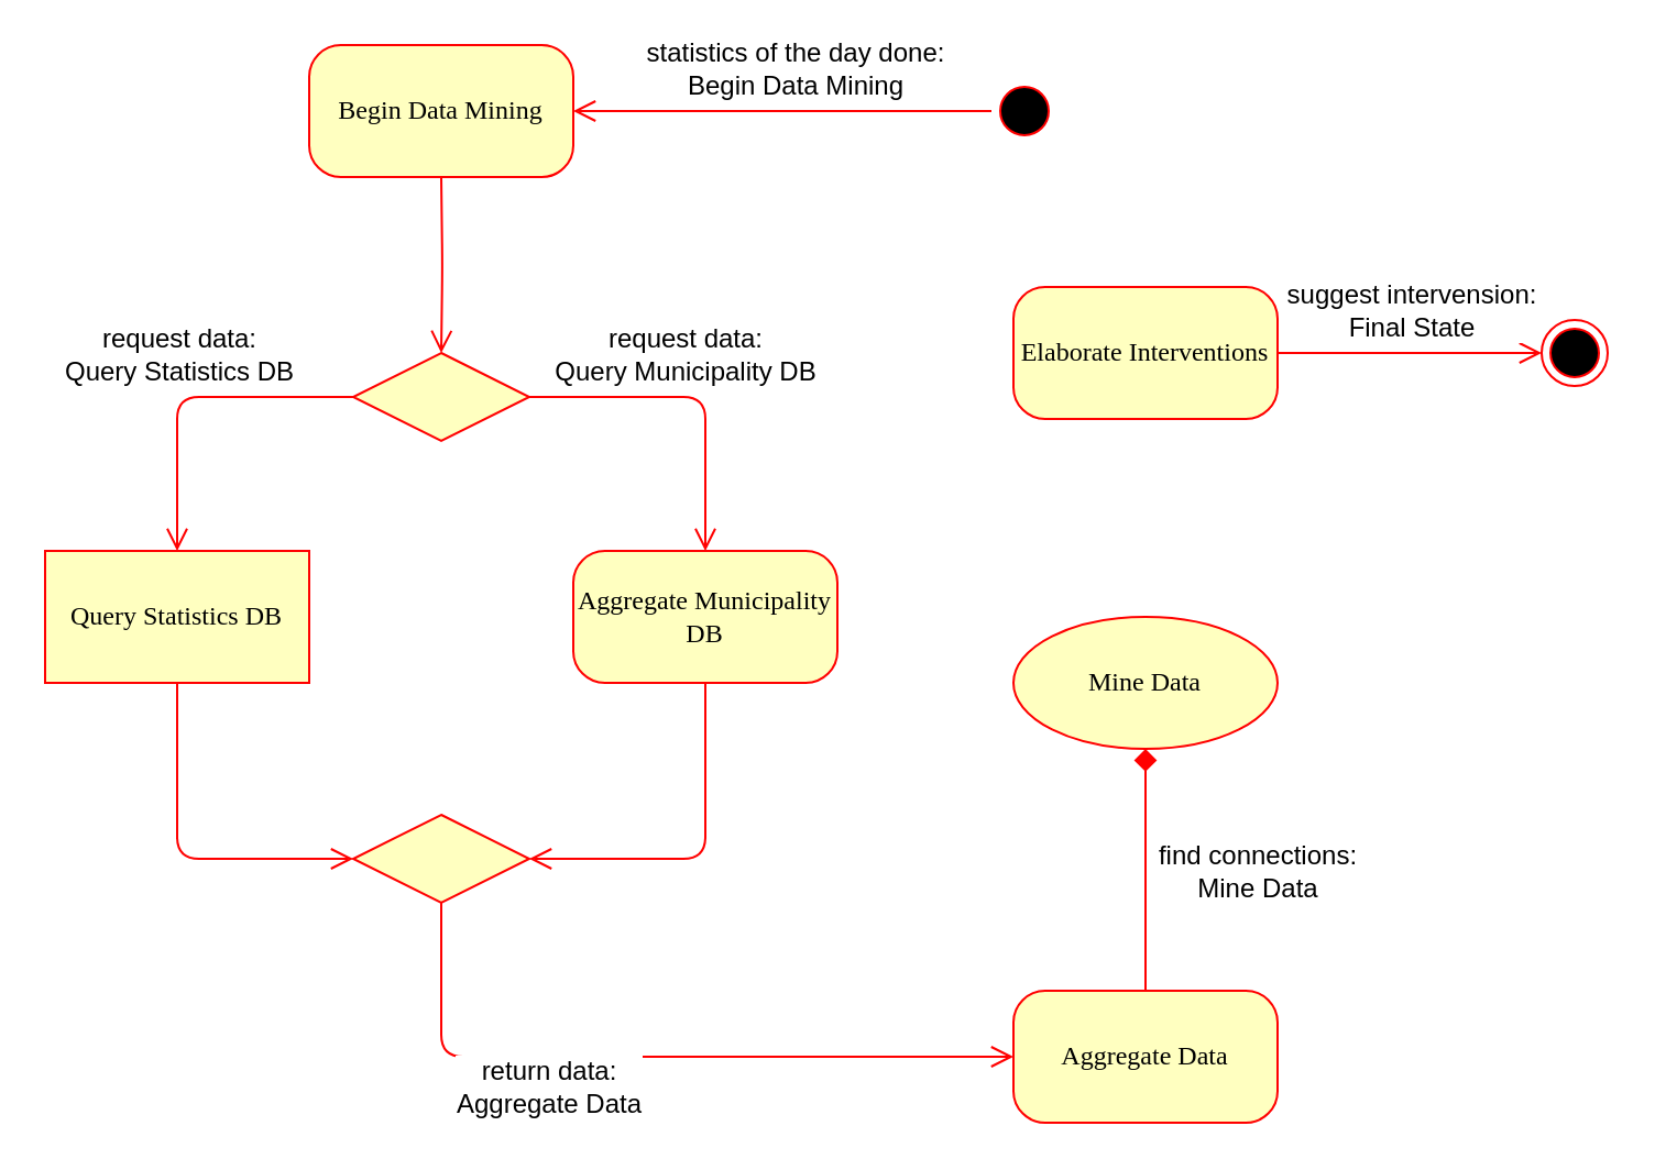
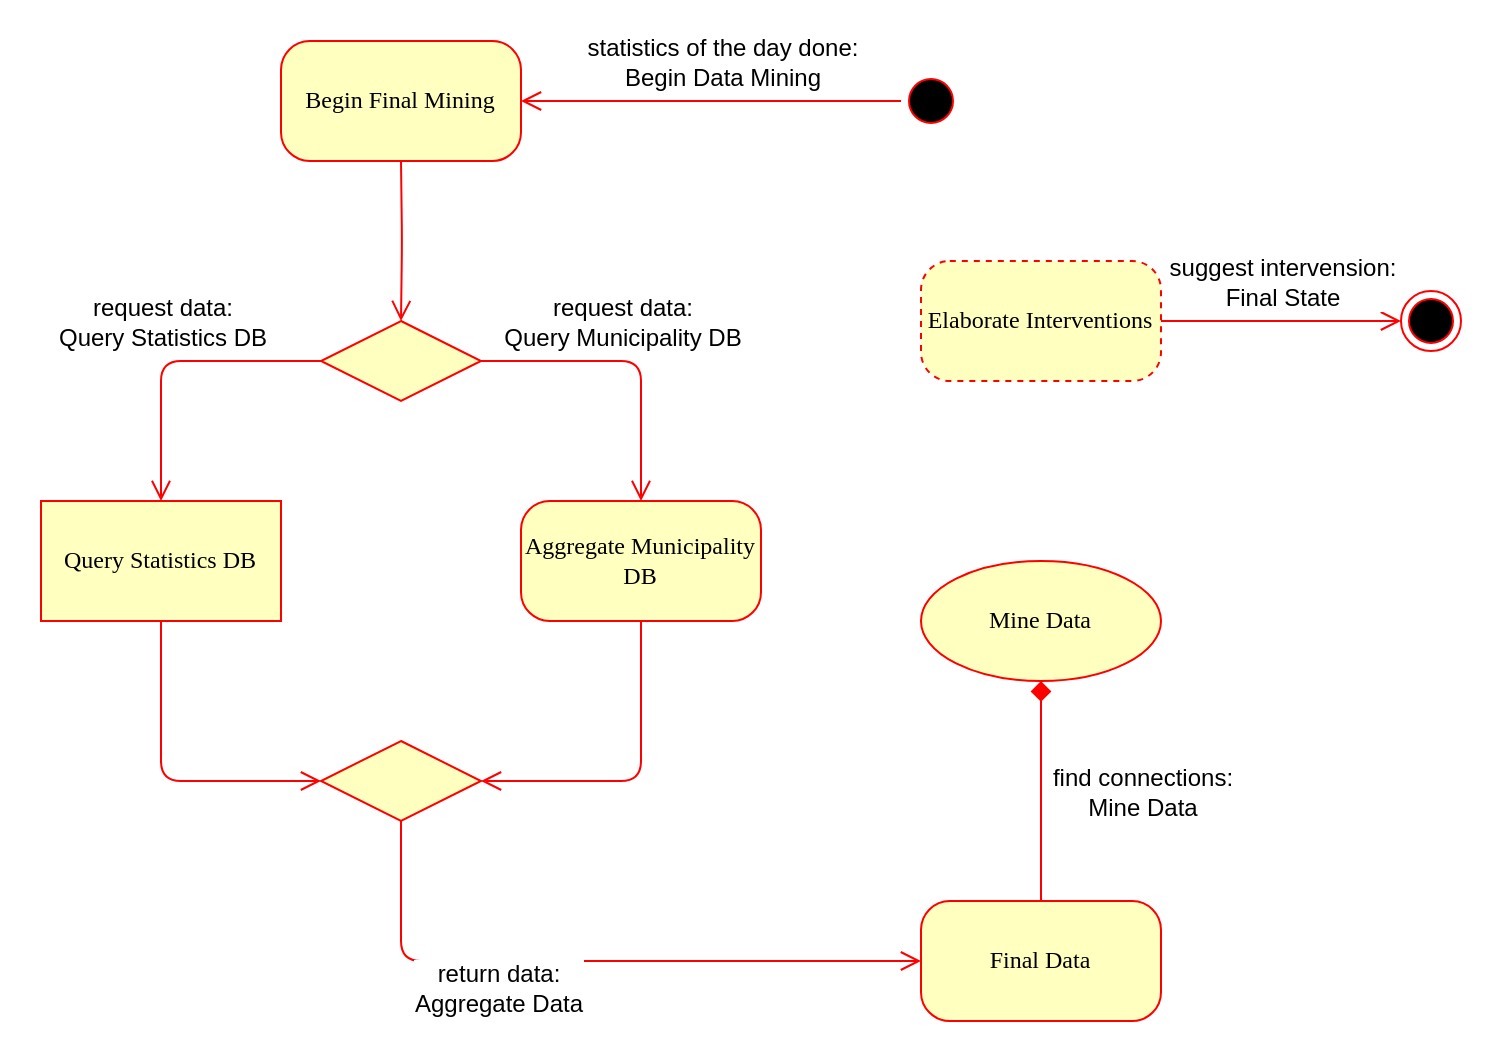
- <mxCell id="4" value="Begin Data Mining" style="rounded=1;whiteSpace=wrap;html=1;arcSize=24;fillColor=#ffffc0;strokeColor=#ff0000;shadow=0;comic=0;labelBackgroundColor=none;fontFamily=Verdana;fontSize=12;fontColor=#000000;align=center;" parent="1" vertex="1"><mxGeometry x="140" y="20" width="120" height="60" as="geometry" /></mxCell>
+ <mxCell id="4" value="Begin Final Mining" style="rounded=1;whiteSpace=wrap;html=1;arcSize=24;fillColor=#ffffc0;strokeColor=#ff0000;shadow=0;comic=0;labelBackgroundColor=none;fontFamily=Verdana;fontSize=12;fontColor=#000000;align=center;" parent="1" vertex="1"><mxGeometry x="140" y="20" width="120" height="60" as="geometry" /></mxCell>
- <mxCell id="24" value="Elaborate Interventions" style="rounded=1;whiteSpace=wrap;html=1;arcSize=24;fillColor=#ffffc0;strokeColor=#ff0000;shadow=0;comic=0;labelBackgroundColor=none;fontFamily=Verdana;fontSize=12;fontColor=#000000;align=center;" vertex="1" parent="1"><mxGeometry x="460" y="130" width="120" height="60" as="geometry" /></mxCell>
+ <mxCell id="24" value="Elaborate Interventions" style="rounded=1;whiteSpace=wrap;html=1;arcSize=24;fillColor=#ffffc0;strokeColor=#ff0000;shadow=0;comic=0;labelBackgroundColor=none;fontFamily=Verdana;fontSize=12;fontColor=#000000;align=center;dashed=1;" vertex="1" parent="1"><mxGeometry x="460" y="130" width="120" height="60" as="geometry" /></mxCell>
- <mxCell id="6" value="Aggregate Data" style="rounded=1;whiteSpace=wrap;html=1;arcSize=24;fillColor=#ffffc0;strokeColor=#ff0000;shadow=0;comic=0;labelBackgroundColor=none;fontFamily=Verdana;fontSize=12;fontColor=#000000;align=center;" parent="1" vertex="1"><mxGeometry x="460" y="450" width="120" height="60" as="geometry" /></mxCell>
+ <mxCell id="6" value="Final Data" style="rounded=1;whiteSpace=wrap;html=1;arcSize=24;fillColor=#ffffc0;strokeColor=#ff0000;shadow=0;comic=0;labelBackgroundColor=none;fontFamily=Verdana;fontSize=12;fontColor=#000000;align=center;" parent="1" vertex="1"><mxGeometry x="460" y="450" width="120" height="60" as="geometry" /></mxCell>
